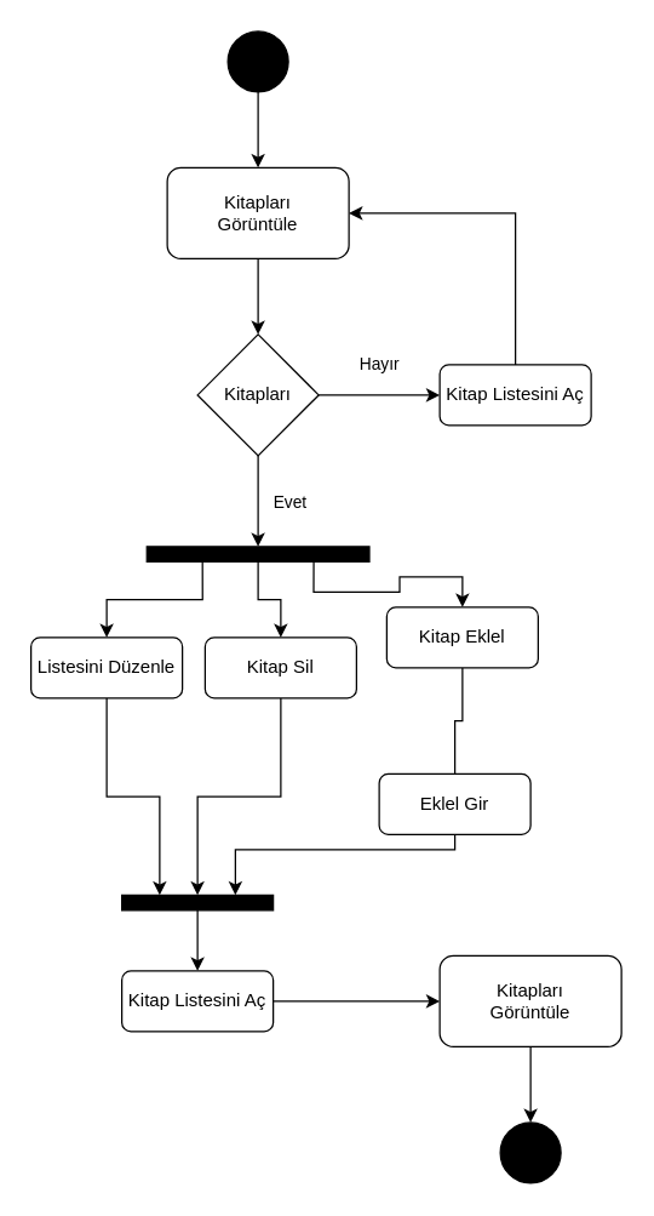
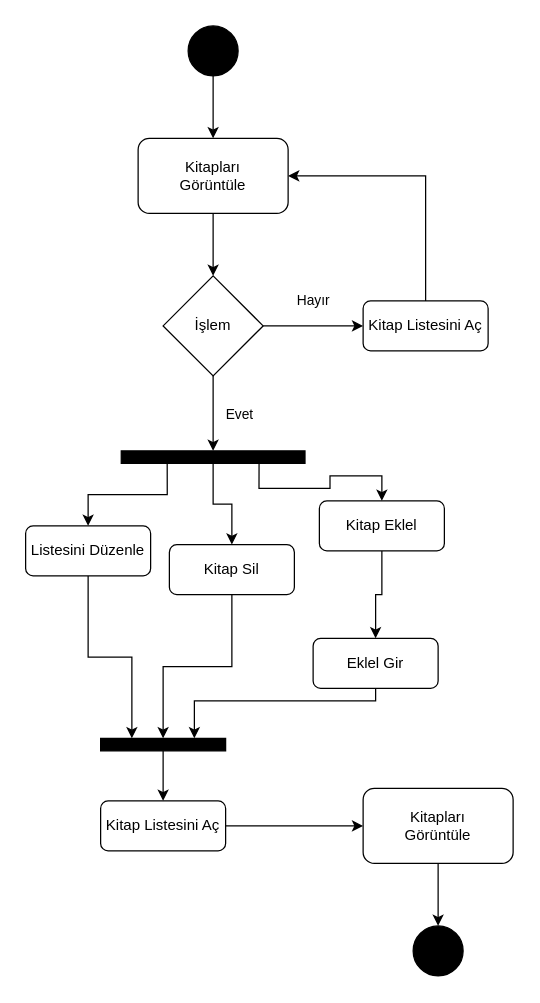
- <mxCell id="9" value="Kitapları" style="rhombus;whiteSpace=wrap;html=1;" vertex="1" parent="1"><mxGeometry x="130" y="220" width="80" height="80" as="geometry" /></mxCell>
+ <mxCell id="9" value="İşlem" style="rhombus;whiteSpace=wrap;html=1;" vertex="1" parent="1"><mxGeometry x="130" y="220" width="80" height="80" as="geometry" /></mxCell>
- <mxCell id="19" value="Kitap Sil" style="rounded=1;whiteSpace=wrap;html=1;" vertex="1" parent="1"><mxGeometry x="135" y="420" width="100" height="40" as="geometry" /></mxCell>
+ <mxCell id="19" value="Kitap Sil" style="rounded=1;whiteSpace=wrap;html=1;" vertex="1" parent="1"><mxGeometry x="135" y="435" width="100" height="40" as="geometry" /></mxCell>
- <mxCell id="16" style="edgeStyle=orthogonalEdgeStyle;rounded=0;orthogonalLoop=1;jettySize=auto;html=1;exitX=0.5;exitY=1;exitDx=0;exitDy=0;entryX=0.5;entryY=0;entryDx=0;entryDy=0;strokeColor=#000000;endArrow=none;" edge="1" parent="1" source="17" target="27"><mxGeometry relative="1" as="geometry" /></mxCell>
+ <mxCell id="16" style="edgeStyle=orthogonalEdgeStyle;rounded=0;orthogonalLoop=1;jettySize=auto;html=1;exitX=0.5;exitY=1;exitDx=0;exitDy=0;entryX=0.5;entryY=0;entryDx=0;entryDy=0;strokeColor=#000000;" edge="1" parent="1" source="17" target="27"><mxGeometry relative="1" as="geometry" /></mxCell>
